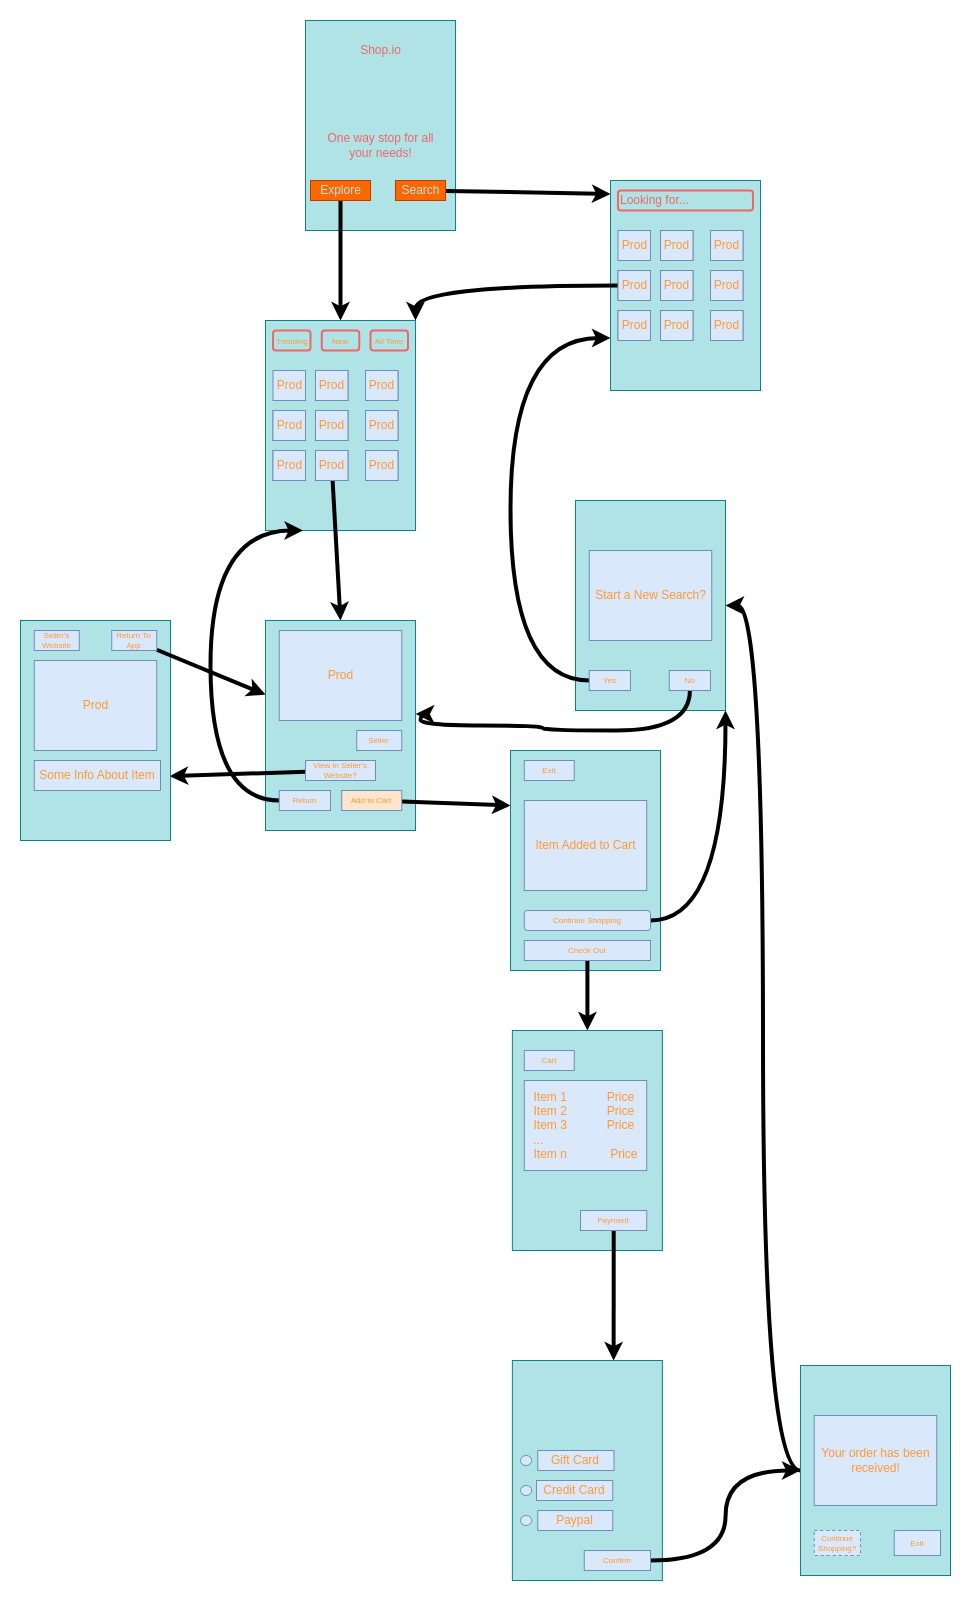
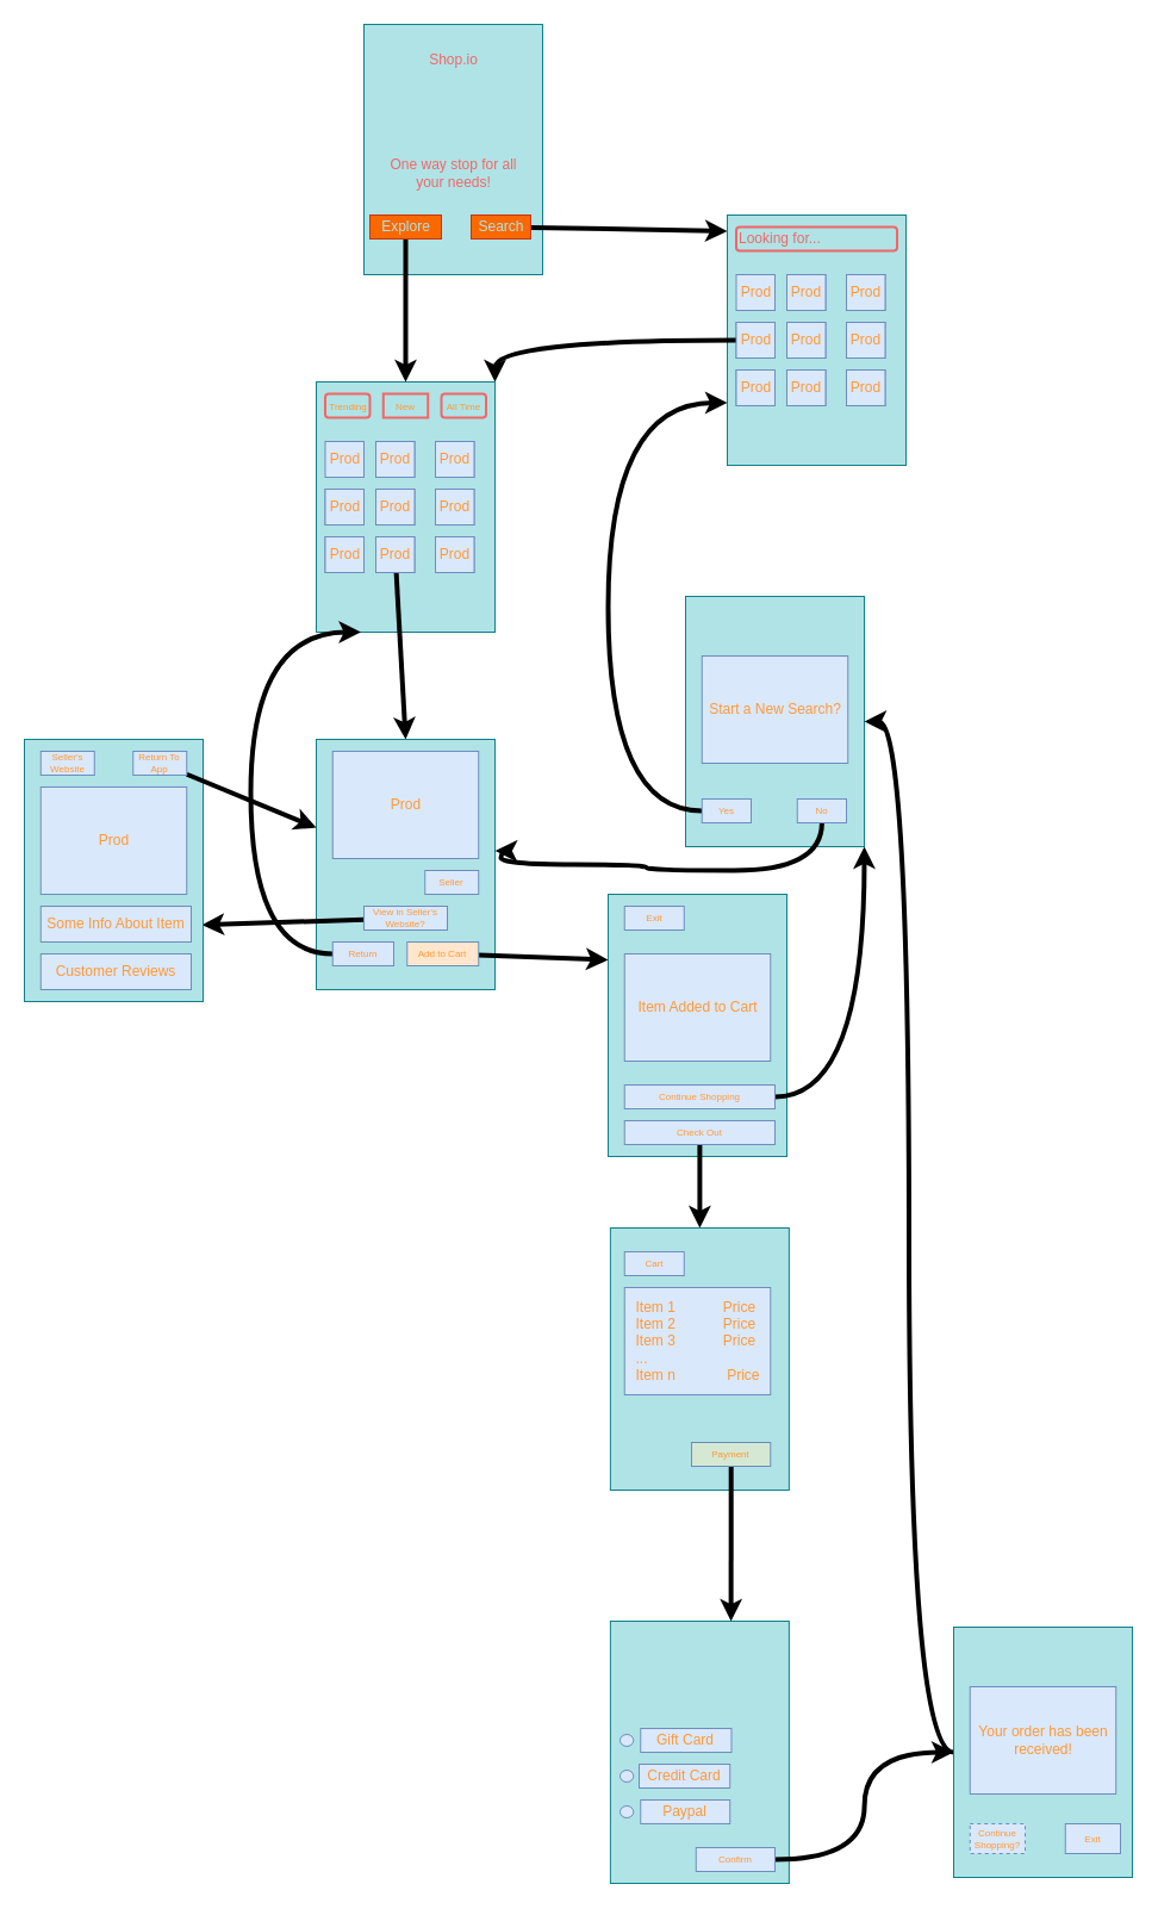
- <mxCell id="49" value="&lt;span style=&quot;font-size: 8px&quot;&gt;New&lt;/span&gt;" style="whiteSpace=wrap;html=1;fillColor=none;perimeterSpacing=16;strokeWidth=2;rounded=1;align=center;fontColor=#FF9933;strokeColor=#F06767;" vertex="1" parent="1"><mxGeometry x="321.25" y="330" width="37.5" height="20" as="geometry" /></mxCell>
+ <mxCell id="49" value="&lt;span style=&quot;font-size: 8px&quot;&gt;New&lt;/span&gt;" style="whiteSpace=wrap;html=1;fillColor=none;perimeterSpacing=16;strokeWidth=2;align=center;fontColor=#FF9933;strokeColor=#F06767;rounded=0;" vertex="1" parent="1"><mxGeometry x="321.25" y="330" width="37.5" height="20" as="geometry" /></mxCell>
+ <mxCell id="68" value="&lt;font color=&quot;#ff9933&quot;&gt;Customer Reviews&lt;/font&gt;" style="whiteSpace=wrap;html=1;fillColor=#dae8fc;strokeColor=#6c8ebf;" vertex="1" parent="1"><mxGeometry x="33.75" y="800" width="126.25" height="30" as="geometry" /></mxCell>
- <mxCell id="63" value="&lt;font color=&quot;#ff9933&quot;&gt;Continue Shopping&lt;/font&gt;" style="whiteSpace=wrap;html=1;labelBackgroundColor=none;fontSize=8;fillColor=#dae8fc;strokeColor=#6c8ebf;rounded=1;" vertex="1" parent="1"><mxGeometry x="523.75" y="910" width="126.25" height="20" as="geometry" /></mxCell>
+ <mxCell id="63" value="&lt;font color=&quot;#ff9933&quot;&gt;Continue Shopping&lt;/font&gt;" style="whiteSpace=wrap;html=1;labelBackgroundColor=none;fontSize=8;fillColor=#dae8fc;strokeColor=#6c8ebf;" vertex="1" parent="1"><mxGeometry x="523.75" y="910" width="126.25" height="20" as="geometry" /></mxCell>
- <mxCell id="84" value="&lt;font color=&quot;#ff9933&quot;&gt;Payment&lt;/font&gt;" style="whiteSpace=wrap;html=1;labelBackgroundColor=none;fontSize=8;fillColor=#dae8fc;strokeColor=#6c8ebf;" vertex="1" parent="1"><mxGeometry x="580" y="1210" width="66.25" height="20" as="geometry" /></mxCell>
+ <mxCell id="84" value="&lt;font color=&quot;#ff9933&quot;&gt;Payment&lt;/font&gt;" style="whiteSpace=wrap;html=1;labelBackgroundColor=none;fontSize=8;fillColor=#d5e8d4;strokeColor=#6c8ebf;" vertex="1" parent="1"><mxGeometry x="580" y="1210" width="66.25" height="20" as="geometry" /></mxCell>
